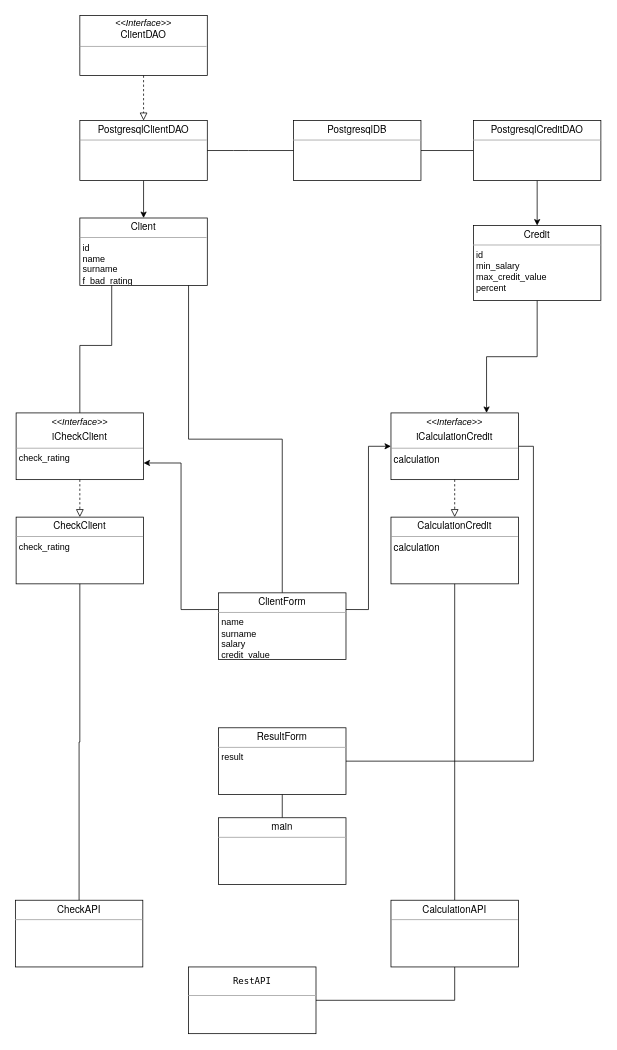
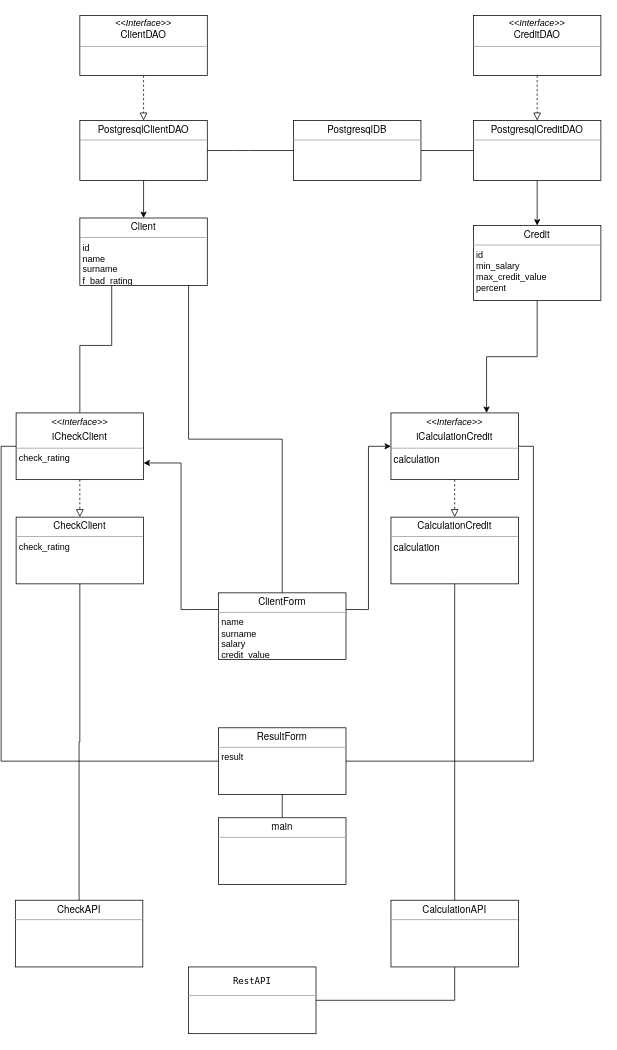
+ <mxCell id="9" value="&lt;p style=&quot;margin: 0px ; margin-top: 4px ; text-align: center&quot;&gt;&lt;i&gt;&amp;lt;&amp;lt;Interface&amp;gt;&amp;gt;&lt;/i&gt;&lt;br&gt;&lt;font face=&quot;helvetica neue&quot;&gt;&lt;span style=&quot;font-size: 13px&quot;&gt;CreditDAO&lt;/span&gt;&lt;/font&gt;&lt;/p&gt;&lt;hr size=&quot;1&quot;&gt;&lt;p style=&quot;margin: 0px 0px 0px 4px&quot;&gt;&lt;br&gt;&lt;/p&gt;" style="verticalAlign=top;align=left;overflow=fill;fontSize=12;fontFamily=Helvetica;html=1;fontColor=#000000;" parent="1" vertex="1"><mxGeometry x="631" y="20" width="170" height="80" as="geometry" /></mxCell>
+ <mxCell id="13" value="" style="endArrow=block;startArrow=none;endFill=0;startFill=0;endSize=8;html=1;verticalAlign=bottom;dashed=1;labelBackgroundColor=none;exitX=0.5;exitY=1;exitDx=0;exitDy=0;" parent="1" source="9" target="11" edge="1"><mxGeometry width="160" relative="1" as="geometry"><mxPoint x="201" y="110" as="sourcePoint" /><mxPoint x="201" y="170" as="targetPoint" /></mxGeometry></mxCell>
+ <mxCell id="21" style="edgeStyle=orthogonalEdgeStyle;rounded=0;orthogonalLoop=1;jettySize=auto;html=1;entryX=0;entryY=0.5;entryDx=0;entryDy=0;endArrow=none;endFill=0;exitX=0;exitY=0.5;exitDx=0;exitDy=0;" edge="1" parent="1" source="22" target="29"><mxGeometry relative="1" as="geometry" /></mxCell>
